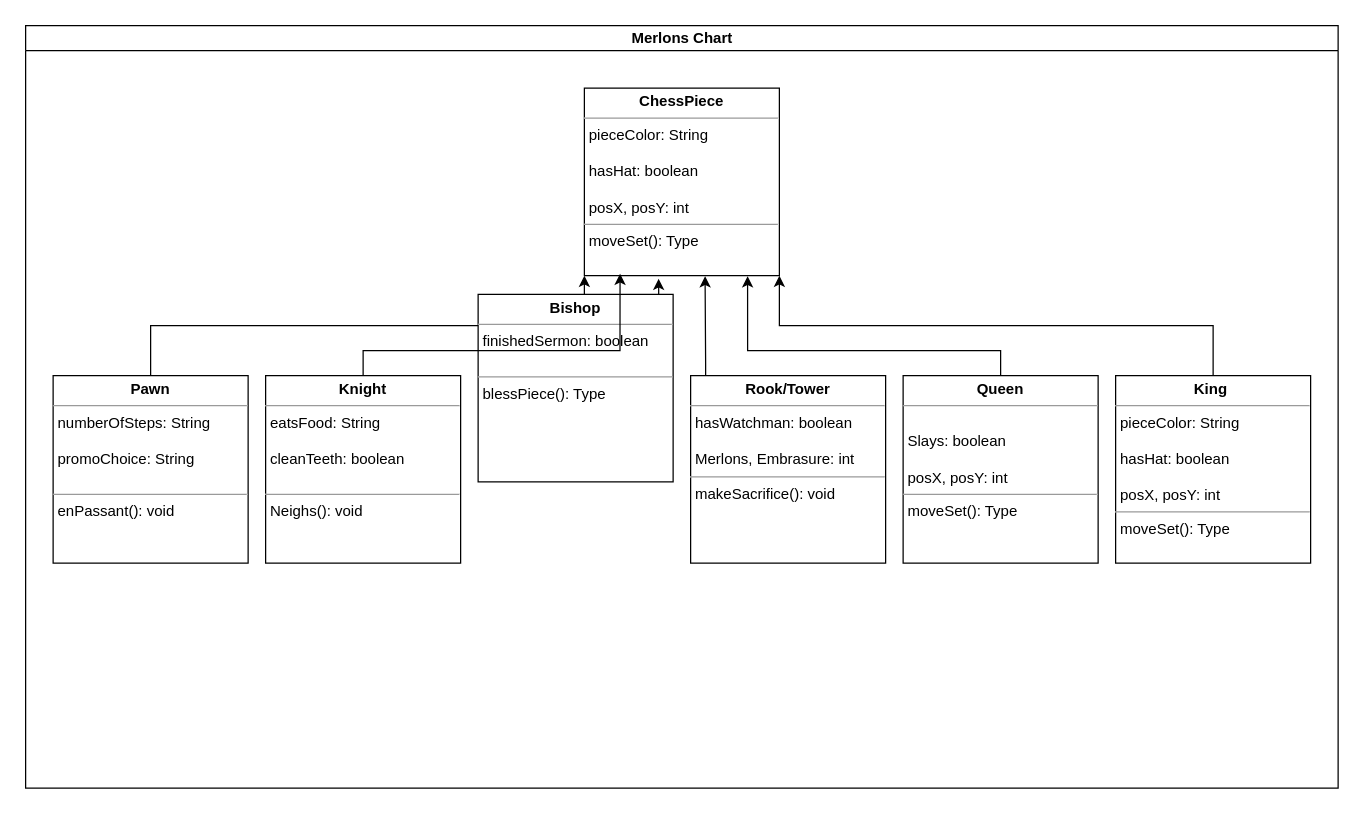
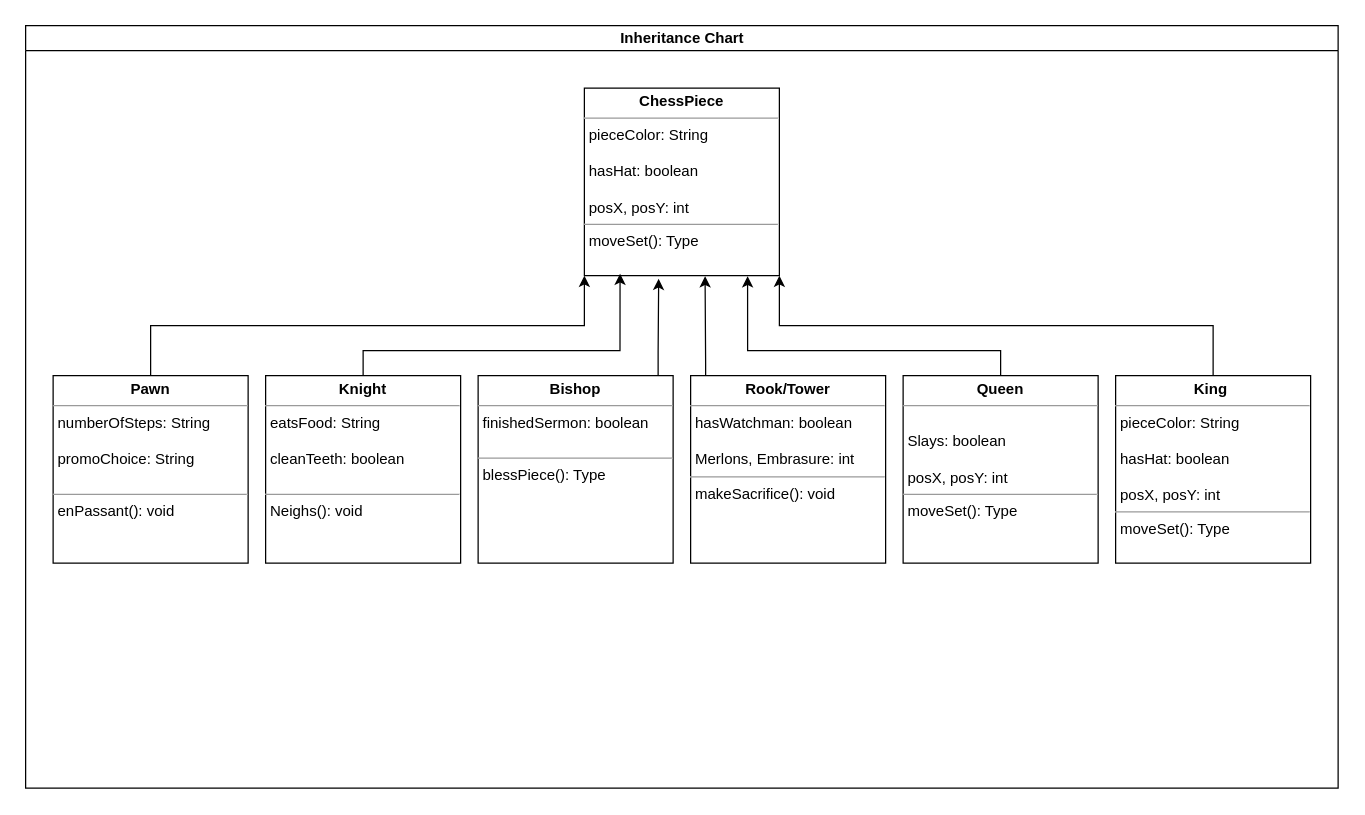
- <mxCell id="2" value="Merlons Chart" style="swimlane;html=1;startSize=20;horizontal=1;containerType=tree;glass=0;" parent="1" vertex="1"><mxGeometry x="20" y="20" width="1050" height="610" as="geometry" /></mxCell>
+ <mxCell id="2" value="Inheritance Chart" style="swimlane;html=1;startSize=20;horizontal=1;containerType=tree;glass=0;" parent="1" vertex="1"><mxGeometry x="20" y="20" width="1050" height="610" as="geometry" /></mxCell>
- <mxCell id="7" value="&lt;p style=&quot;margin:0px;margin-top:4px;text-align:center;&quot;&gt;&lt;b&gt;Bishop&lt;/b&gt;&lt;/p&gt;&lt;hr size=&quot;1&quot;&gt;&lt;p style=&quot;margin:0px;margin-left:4px;&quot;&gt;&lt;span style=&quot;background-color: initial;&quot;&gt;finishedSermon: boolean&lt;/span&gt;&lt;br&gt;&lt;/p&gt;&lt;p style=&quot;margin:0px;margin-left:4px;&quot;&gt;&lt;br&gt;&lt;/p&gt;&lt;hr size=&quot;1&quot;&gt;&lt;p style=&quot;margin:0px;margin-left:4px;&quot;&gt;blessPiece(): Type&lt;/p&gt;" style="verticalAlign=top;align=left;overflow=fill;fontSize=12;fontFamily=Helvetica;html=1;whiteSpace=wrap;" vertex="1" parent="2"><mxGeometry x="362" y="215" width="156" height="150" as="geometry" /></mxCell>
+ <mxCell id="7" value="&lt;p style=&quot;margin:0px;margin-top:4px;text-align:center;&quot;&gt;&lt;b&gt;Bishop&lt;/b&gt;&lt;/p&gt;&lt;hr size=&quot;1&quot;&gt;&lt;p style=&quot;margin:0px;margin-left:4px;&quot;&gt;&lt;span style=&quot;background-color: initial;&quot;&gt;finishedSermon: boolean&lt;/span&gt;&lt;br&gt;&lt;/p&gt;&lt;p style=&quot;margin:0px;margin-left:4px;&quot;&gt;&lt;br&gt;&lt;/p&gt;&lt;hr size=&quot;1&quot;&gt;&lt;p style=&quot;margin:0px;margin-left:4px;&quot;&gt;blessPiece(): Type&lt;/p&gt;" style="verticalAlign=top;align=left;overflow=fill;fontSize=12;fontFamily=Helvetica;html=1;whiteSpace=wrap;" vertex="1" parent="2"><mxGeometry x="362" y="280" width="156" height="150" as="geometry" /></mxCell>
